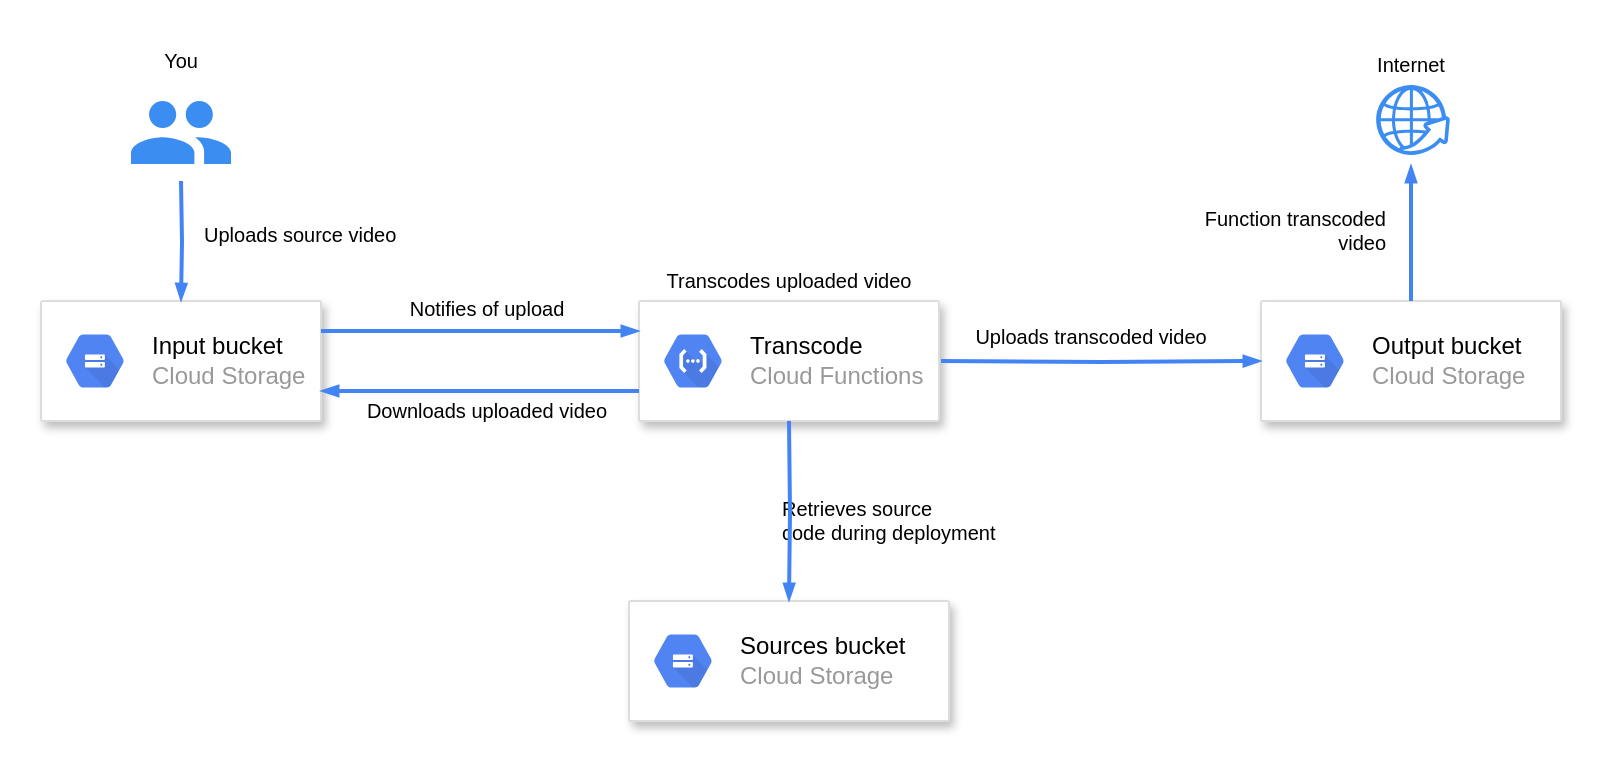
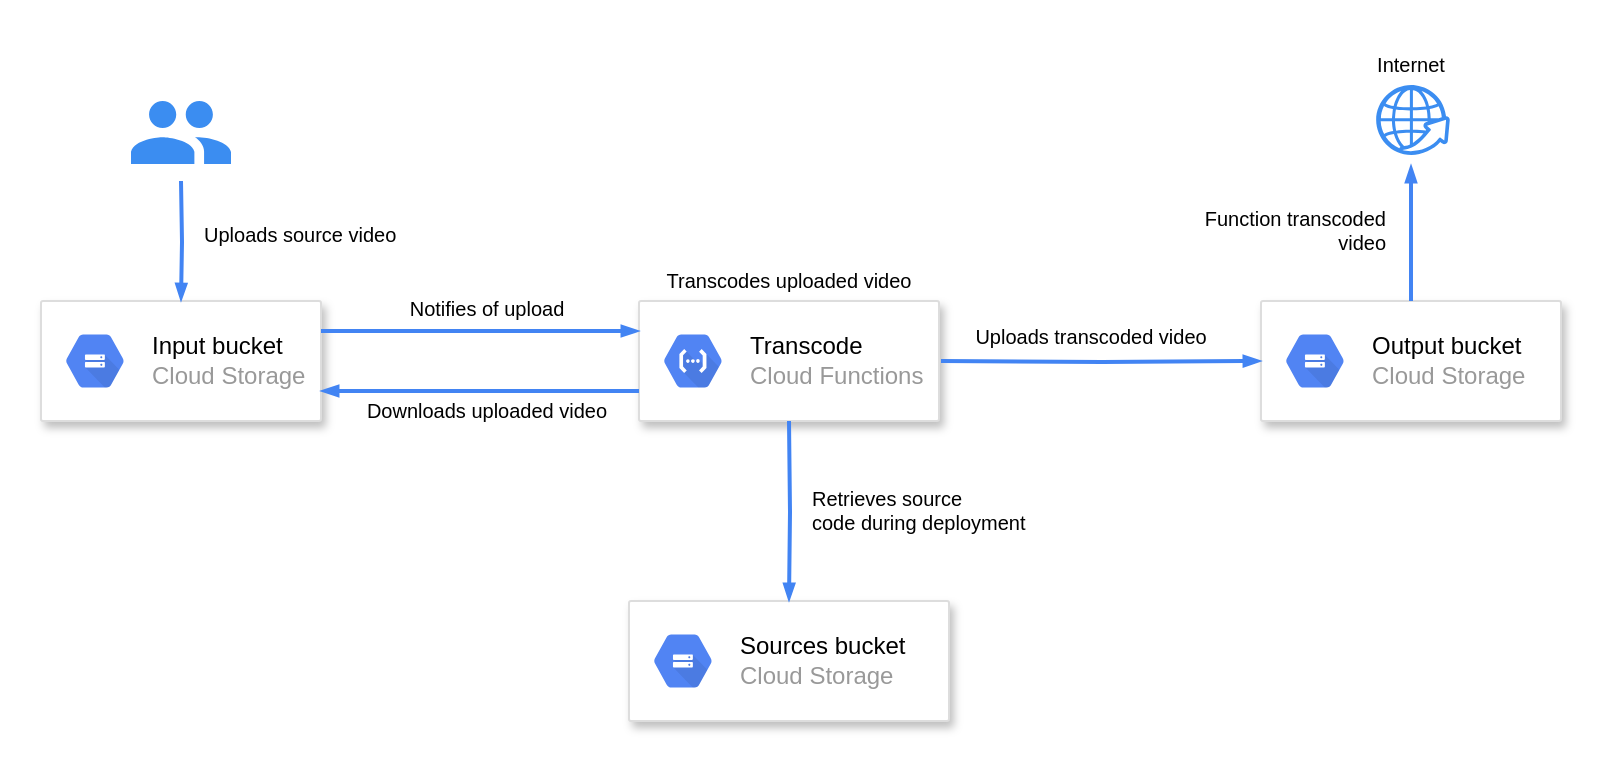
- <mxCell id="23" value="You" style="text;html=1;align=center;verticalAlign=middle;resizable=0;points=[];autosize=1;fontSize=10;" vertex="1" parent="1"><mxGeometry x="75" y="20" width="30" height="20" as="geometry" /></mxCell>
- <mxCell id="10" value="Retrieves source&lt;br style=&quot;font-size: 10px;&quot;&gt;code during deployment" style="text;html=1;align=left;verticalAlign=middle;resizable=0;points=[];autosize=1;fontSize=10;" vertex="1" parent="1"><mxGeometry x="389" y="245" width="120" height="30" as="geometry" /></mxCell>
+ <mxCell id="10" value="Retrieves source&lt;br style=&quot;font-size: 10px;&quot;&gt;code during deployment" style="text;html=1;align=left;verticalAlign=middle;resizable=0;points=[];autosize=1;fontSize=10;" vertex="1" parent="1"><mxGeometry x="404" y="240" width="120" height="30" as="geometry" /></mxCell>
